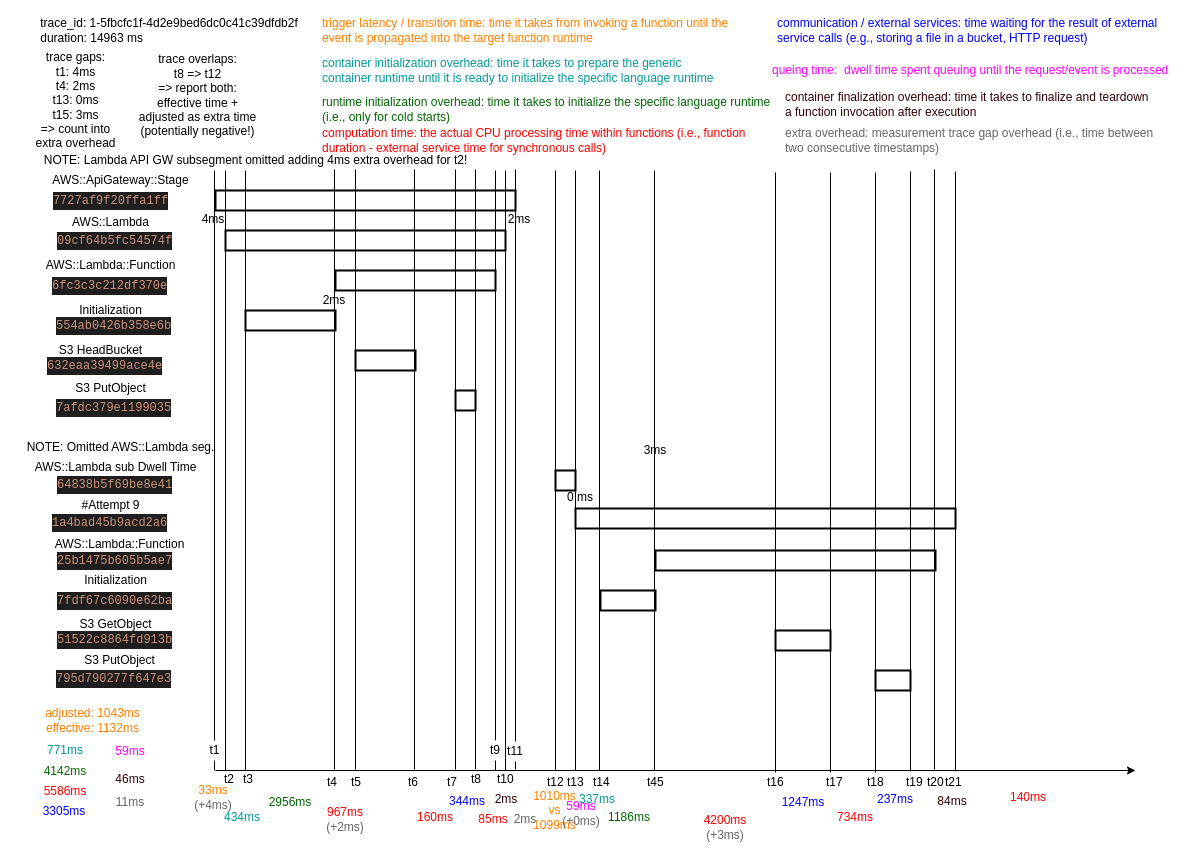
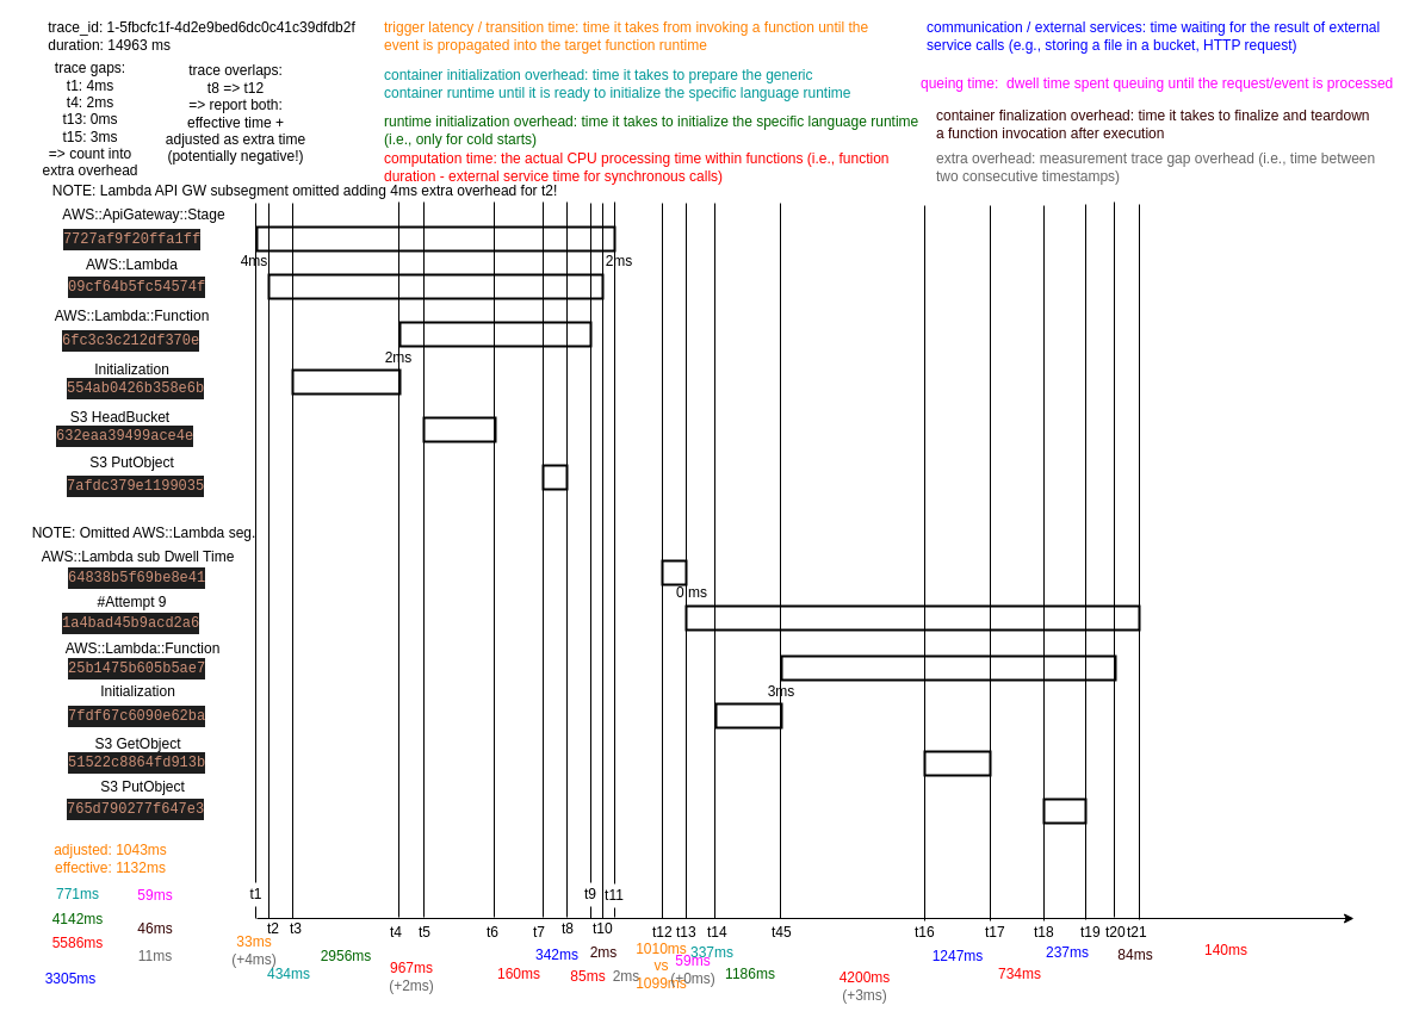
- <mxCell id="87" value="3ms" style="text;html=1;strokeColor=none;fillColor=none;align=center;verticalAlign=middle;whiteSpace=wrap;rounded=0;" parent="1" vertex="1"><mxGeometry x="635" y="440" width="40" height="20" as="geometry" /></mxCell>
+ <mxCell id="87" value="3ms" style="text;html=1;strokeColor=none;fillColor=none;align=center;verticalAlign=middle;whiteSpace=wrap;rounded=0;" parent="1" vertex="1"><mxGeometry x="635" y="570" width="40" height="20" as="geometry" /></mxCell>
- <mxCell id="95" value="&lt;meta charset=&quot;utf-8&quot;&gt;&lt;div style=&quot;color: rgb(212, 212, 212); background-color: rgb(30, 30, 30); font-family: menlo, monaco, &amp;quot;courier new&amp;quot;, monospace; font-weight: normal; font-size: 12px; line-height: 18px;&quot;&gt;&lt;div&gt;&lt;span style=&quot;color: #ce9178&quot;&gt;795d790277f647e3&lt;/span&gt;&lt;/div&gt;&lt;/div&gt;" style="text;whiteSpace=wrap;html=1;fontColor=#006600;" parent="1" vertex="1"><mxGeometry x="54" y="663" width="140" height="30" as="geometry" /></mxCell>
+ <mxCell id="95" value="&lt;meta charset=&quot;utf-8&quot;&gt;&lt;div style=&quot;color: rgb(212, 212, 212); background-color: rgb(30, 30, 30); font-family: menlo, monaco, &amp;quot;courier new&amp;quot;, monospace; font-weight: normal; font-size: 12px; line-height: 18px;&quot;&gt;&lt;div&gt;&lt;span style=&quot;color: #ce9178&quot;&gt;765d790277f647e3&lt;/span&gt;&lt;/div&gt;&lt;/div&gt;" style="text;whiteSpace=wrap;html=1;fontColor=#006600;" parent="1" vertex="1"><mxGeometry x="54" y="663" width="140" height="30" as="geometry" /></mxCell>
- <mxCell id="42" value="&lt;font color=&quot;#0000ff&quot;&gt;344ms&lt;/font&gt;" style="text;html=1;strokeColor=none;fillColor=none;align=center;verticalAlign=middle;whiteSpace=wrap;rounded=0;fontColor=#006600;" parent="1" vertex="1"><mxGeometry x="447" y="791" width="40" height="20" as="geometry" /></mxCell>
+ <mxCell id="42" value="&lt;font color=&quot;#0000ff&quot;&gt;342ms&lt;/font&gt;" style="text;html=1;strokeColor=none;fillColor=none;align=center;verticalAlign=middle;whiteSpace=wrap;rounded=0;fontColor=#006600;" parent="1" vertex="1"><mxGeometry x="447" y="791" width="40" height="20" as="geometry" /></mxCell>
- <mxCell id="121" value="&lt;font color=&quot;#0000ff&quot;&gt;3305ms&lt;/font&gt;" style="text;html=1;strokeColor=none;fillColor=none;align=center;verticalAlign=middle;whiteSpace=wrap;rounded=0;fontColor=#006600;" vertex="1" parent="1"><mxGeometry x="44" y="801" width="40" height="20" as="geometry" /></mxCell>
+ <mxCell id="121" value="&lt;font color=&quot;#0000ff&quot;&gt;3305ms&lt;/font&gt;" style="text;html=1;strokeColor=none;fillColor=none;align=center;verticalAlign=middle;whiteSpace=wrap;rounded=0;fontColor=#006600;" vertex="1" parent="1"><mxGeometry x="39" y="811" width="40" height="20" as="geometry" /></mxCell>
